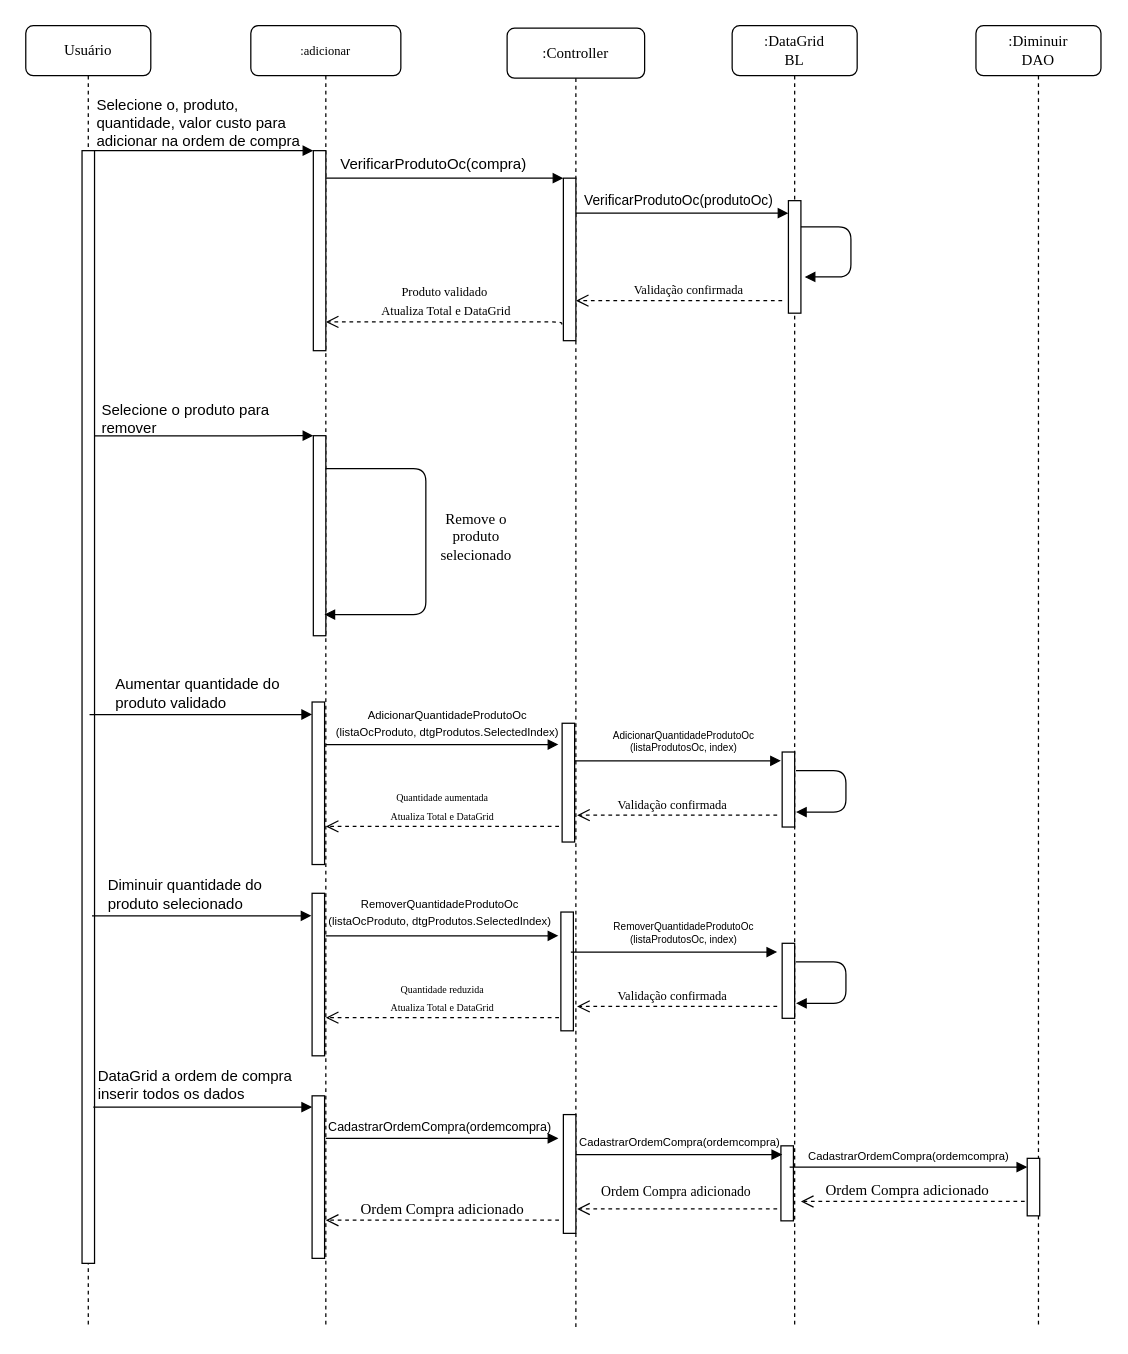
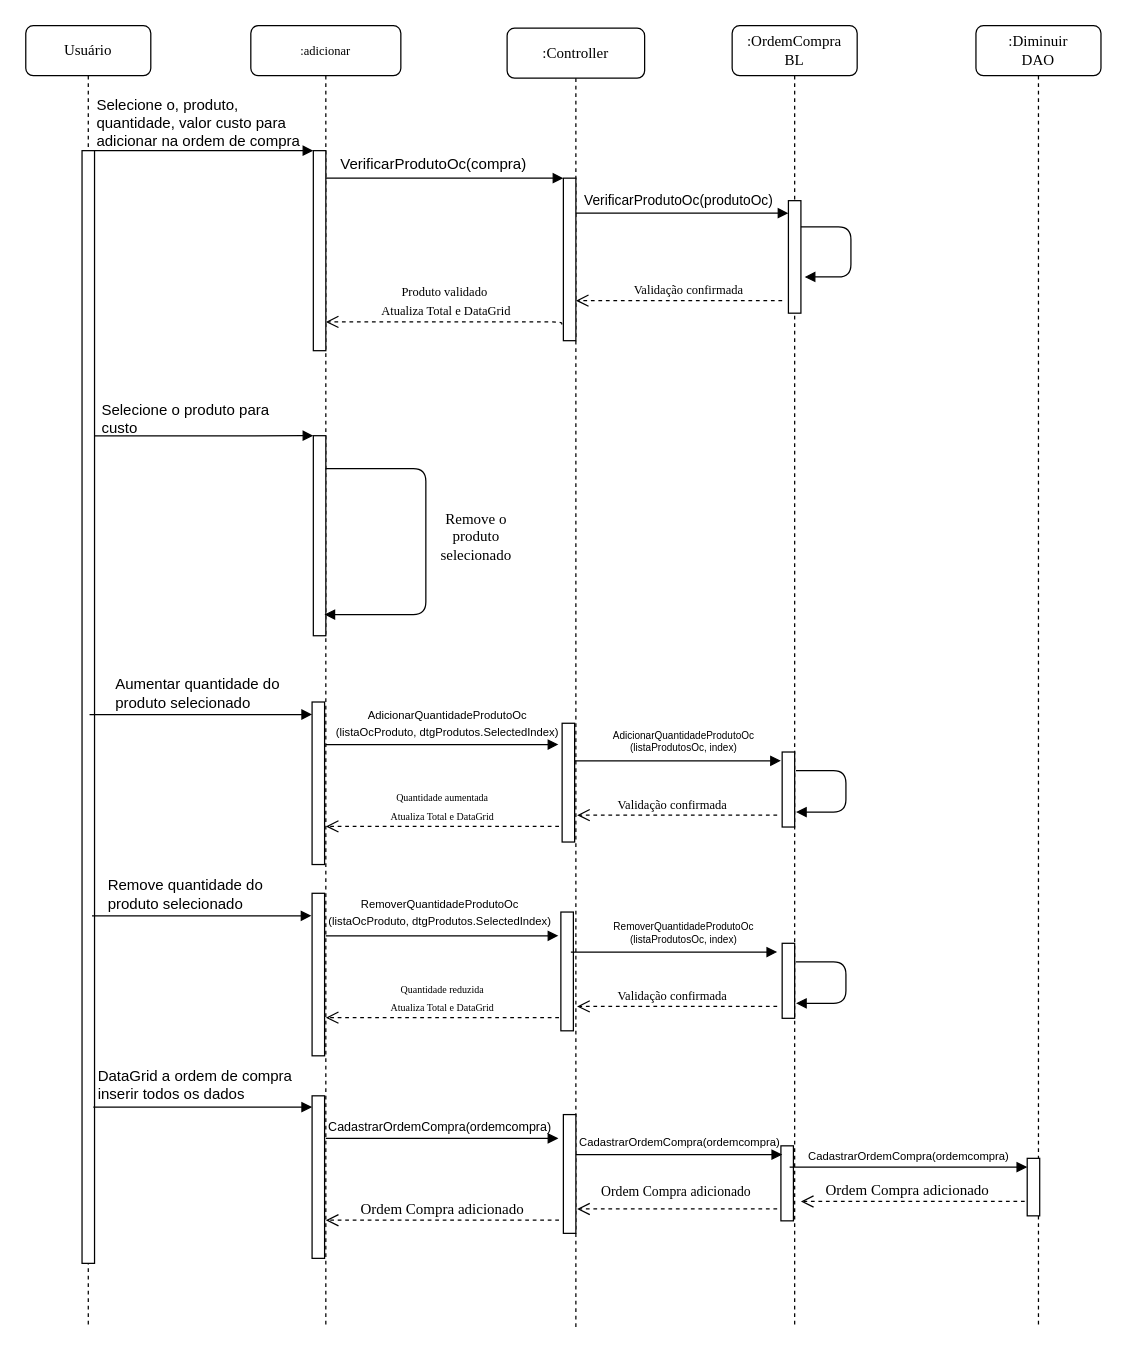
- <mxCell id="16" value=":DataGrid&lt;br&gt;BL" style="shape=umlLifeline;perimeter=lifelinePerimeter;whiteSpace=wrap;html=1;container=1;collapsible=0;recursiveResize=0;outlineConnect=0;rounded=1;shadow=0;comic=0;labelBackgroundColor=none;strokeColor=#000000;strokeWidth=1;fillColor=#FFFFFF;fontFamily=Verdana;fontSize=12;fontColor=#000000;align=center;" parent="1" vertex="1"><mxGeometry x="585" y="20" width="100" height="1041" as="geometry" /></mxCell>
+ <mxCell id="16" value=":OrdemCompra&lt;br&gt;BL" style="shape=umlLifeline;perimeter=lifelinePerimeter;whiteSpace=wrap;html=1;container=1;collapsible=0;recursiveResize=0;outlineConnect=0;rounded=1;shadow=0;comic=0;labelBackgroundColor=none;strokeColor=#000000;strokeWidth=1;fillColor=#FFFFFF;fontFamily=Verdana;fontSize=12;fontColor=#000000;align=center;" parent="1" vertex="1"><mxGeometry x="585" y="20" width="100" height="1041" as="geometry" /></mxCell>
- <mxCell id="61" value="Selecione o produto para&lt;br&gt;remover" style="text;html=1;resizable=0;points=[];autosize=1;align=left;verticalAlign=top;spacingTop=-4;" parent="1" vertex="1"><mxGeometry x="78.5" y="318" width="150" height="30" as="geometry" /></mxCell>
+ <mxCell id="61" value="Selecione o produto para&lt;br&gt;custo" style="text;html=1;resizable=0;points=[];autosize=1;align=left;verticalAlign=top;spacingTop=-4;" parent="1" vertex="1"><mxGeometry x="78.5" y="318" width="150" height="30" as="geometry" /></mxCell>
- <mxCell id="33" value="Aumentar quantidade do&amp;nbsp;&lt;br&gt;produto validado" style="text;html=1;resizable=0;points=[];autosize=1;align=left;verticalAlign=middle;spacingTop=-4;" parent="1" vertex="1"><mxGeometry x="90" y="541" width="150" height="30" as="geometry" /></mxCell>
+ <mxCell id="33" value="Aumentar quantidade do&amp;nbsp;&lt;br&gt;produto selecionado" style="text;html=1;resizable=0;points=[];autosize=1;align=left;verticalAlign=middle;spacingTop=-4;" parent="1" vertex="1"><mxGeometry x="90" y="541" width="150" height="30" as="geometry" /></mxCell>
- <mxCell id="56" value="Diminuir quantidade do&amp;nbsp;&lt;br&gt;produto selecionado" style="text;html=1;resizable=0;points=[];autosize=1;align=left;verticalAlign=middle;spacingTop=-4;" parent="1" vertex="1"><mxGeometry x="83.5" y="702" width="140" height="30" as="geometry" /></mxCell>
+ <mxCell id="56" value="Remove quantidade do&amp;nbsp;&lt;br&gt;produto selecionado" style="text;html=1;resizable=0;points=[];autosize=1;align=left;verticalAlign=middle;spacingTop=-4;" parent="1" vertex="1"><mxGeometry x="83.5" y="702" width="140" height="30" as="geometry" /></mxCell>
